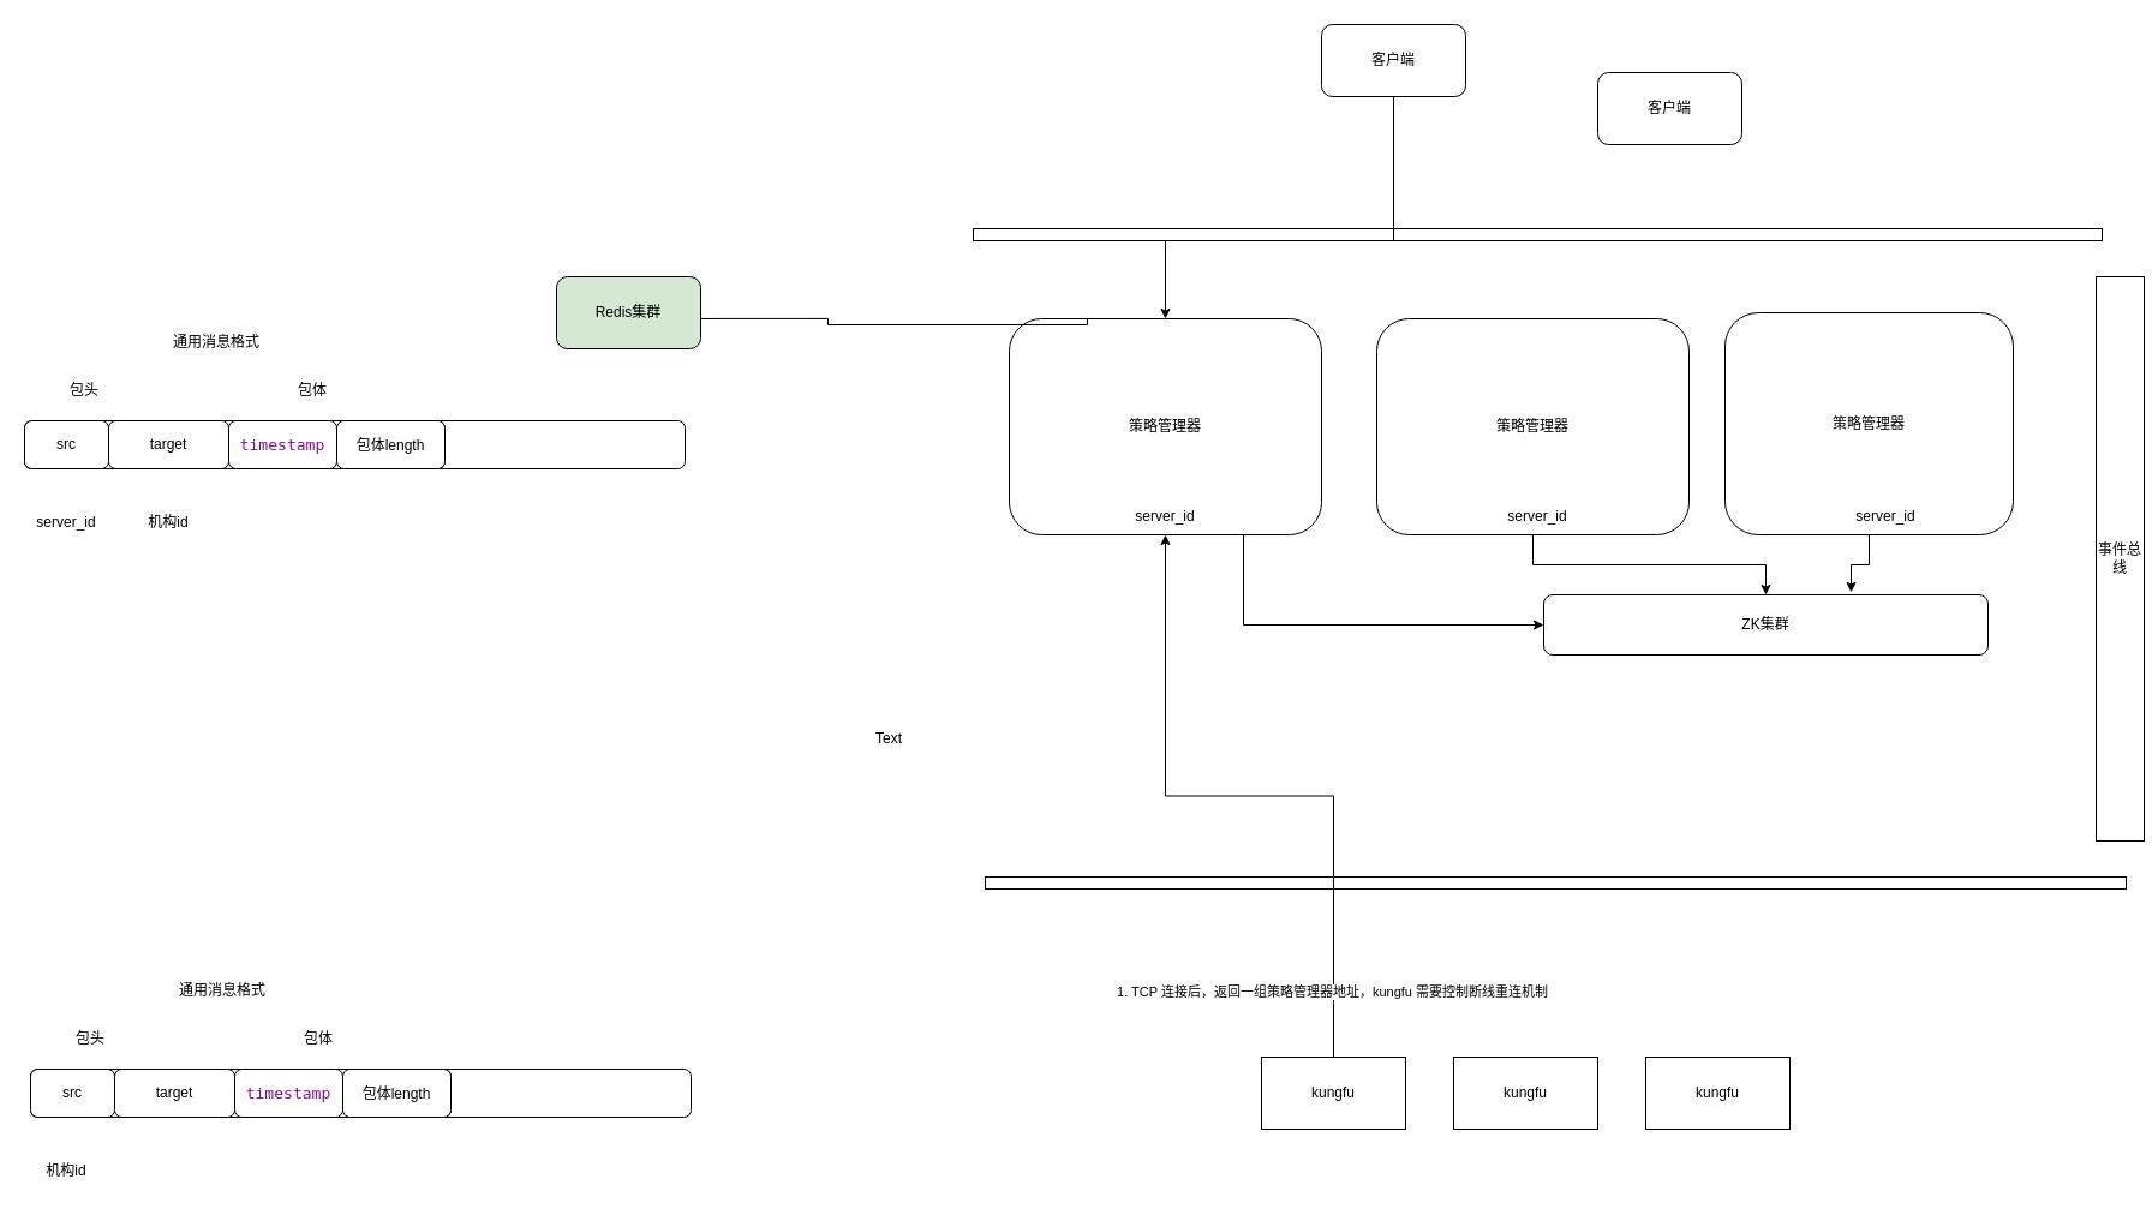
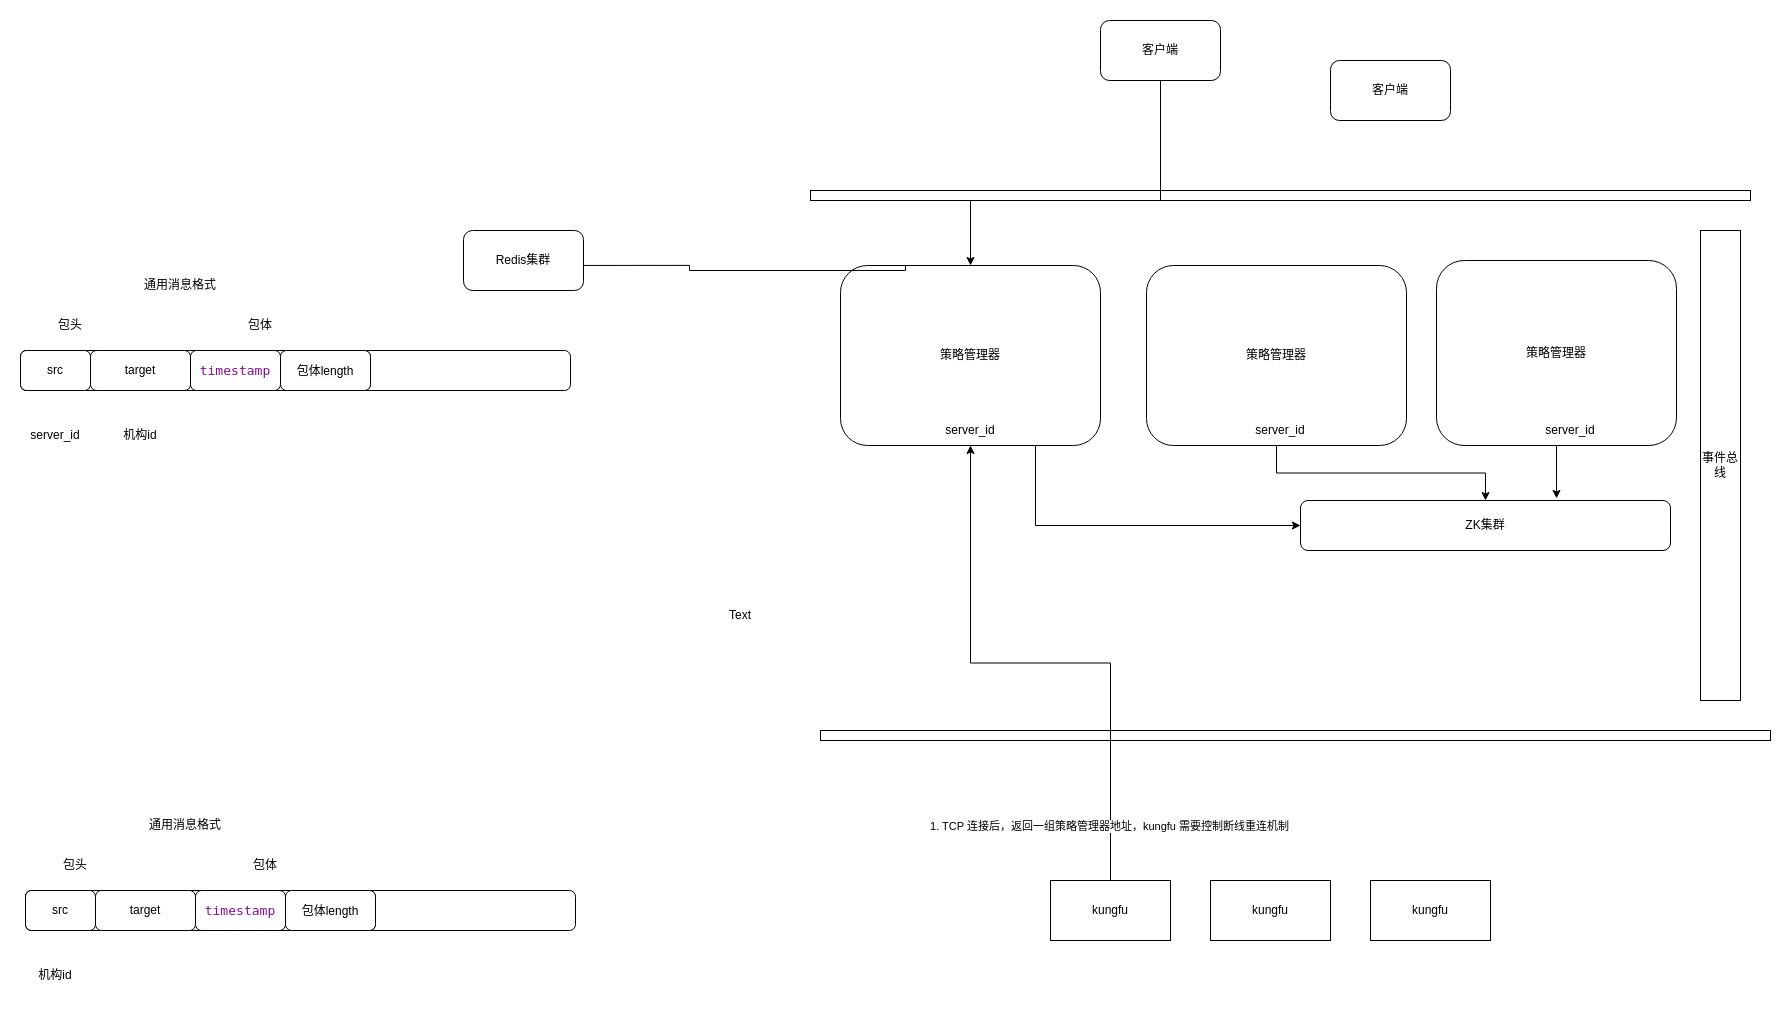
- <mxCell id="20" value="Redis集群" style="rounded=1;whiteSpace=wrap;html=1;fillColor=#d5e8d4;" vertex="1" parent="1"><mxGeometry x="463" y="230" width="120" height="60" as="geometry" /></mxCell>
+ <mxCell id="20" value="Redis集群" style="rounded=1;whiteSpace=wrap;html=1;" vertex="1" parent="1"><mxGeometry x="463" y="230" width="120" height="60" as="geometry" /></mxCell>
- <mxCell id="12" value="事件总线" style="rounded=0;whiteSpace=wrap;html=1;" parent="1" vertex="1"><mxGeometry x="1745" y="230" width="40" height="470" as="geometry" /></mxCell>
+ <mxCell id="12" value="事件总线" style="rounded=0;whiteSpace=wrap;html=1;" parent="1" vertex="1"><mxGeometry x="1700" y="230" width="40" height="470" as="geometry" /></mxCell>
- <mxCell id="19" value="ZK集群" style="rounded=1;whiteSpace=wrap;html=1;" vertex="1" parent="1"><mxGeometry x="1285" y="495" width="370" height="50" as="geometry" /></mxCell>
+ <mxCell id="19" value="ZK集群" style="rounded=1;whiteSpace=wrap;html=1;" vertex="1" parent="1"><mxGeometry x="1300" y="500" width="370" height="50" as="geometry" /></mxCell>
